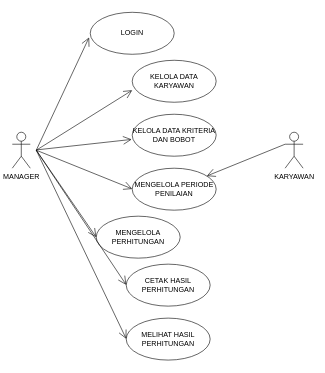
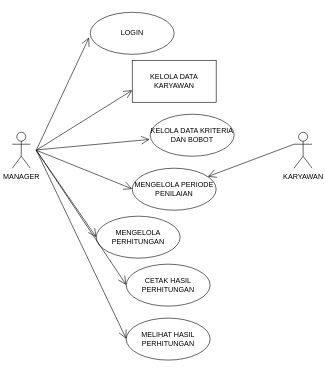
- <mxCell id="5" value="KELOLA DATA KARYAWAN&lt;br&gt;" style="ellipse;whiteSpace=wrap;html=1;" parent="1" vertex="1"><mxGeometry x="220" y="100" width="140" height="70" as="geometry" /></mxCell>
+ <mxCell id="5" value="KELOLA DATA KARYAWAN&lt;br&gt;" style="whiteSpace=wrap;html=1;rounded=0;" parent="1" vertex="1"><mxGeometry x="220" y="100" width="140" height="70" as="geometry" /></mxCell>
- <mxCell id="6" value="KELOLA DATA KRITERIA DAN BOBOT" style="ellipse;whiteSpace=wrap;html=1;" parent="1" vertex="1"><mxGeometry x="220" y="190" width="140" height="70" as="geometry" /></mxCell>
+ <mxCell id="6" value="KELOLA DATA KRITERIA DAN BOBOT" style="ellipse;whiteSpace=wrap;html=1;" parent="1" vertex="1"><mxGeometry x="250" y="190" width="140" height="70" as="geometry" /></mxCell>
- <mxCell id="3" value="KARYAWAN" style="shape=umlActor;verticalLabelPosition=bottom;verticalAlign=top;html=1;outlineConnect=0;" parent="1" vertex="1"><mxGeometry x="475" y="220" width="30" height="60" as="geometry" /></mxCell>
+ <mxCell id="3" value="KARYAWAN" style="shape=umlActor;verticalLabelPosition=bottom;verticalAlign=top;html=1;outlineConnect=0;" parent="1" vertex="1"><mxGeometry x="490" y="220" width="30" height="60" as="geometry" /></mxCell>
